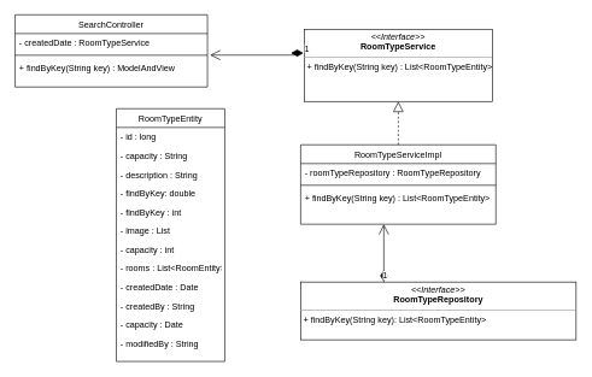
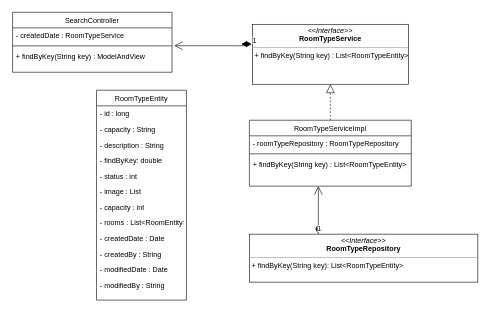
- <mxCell id="11" value="- findByKey : int" style="text;align=left;verticalAlign=top;spacingLeft=4;spacingRight=4;overflow=hidden;rotatable=0;points=[[0,0.5],[1,0.5]];portConstraint=eastwest;rounded=0;shadow=0;html=0;" parent="6" vertex="1"><mxGeometry y="130" width="150" height="26" as="geometry" /></mxCell>
+ <mxCell id="11" value="- status : int" style="text;align=left;verticalAlign=top;spacingLeft=4;spacingRight=4;overflow=hidden;rotatable=0;points=[[0,0.5],[1,0.5]];portConstraint=eastwest;rounded=0;shadow=0;html=0;" parent="6" vertex="1"><mxGeometry y="130" width="150" height="26" as="geometry" /></mxCell>
- <mxCell id="17" value="- capacity : Date" style="text;align=left;verticalAlign=top;spacingLeft=4;spacingRight=4;overflow=hidden;rotatable=0;points=[[0,0.5],[1,0.5]];portConstraint=eastwest;rounded=0;shadow=0;html=0;" parent="6" vertex="1"><mxGeometry y="286" width="150" height="26" as="geometry" /></mxCell>
+ <mxCell id="17" value="- modifiedDate : Date" style="text;align=left;verticalAlign=top;spacingLeft=4;spacingRight=4;overflow=hidden;rotatable=0;points=[[0,0.5],[1,0.5]];portConstraint=eastwest;rounded=0;shadow=0;html=0;" parent="6" vertex="1"><mxGeometry y="286" width="150" height="26" as="geometry" /></mxCell>
